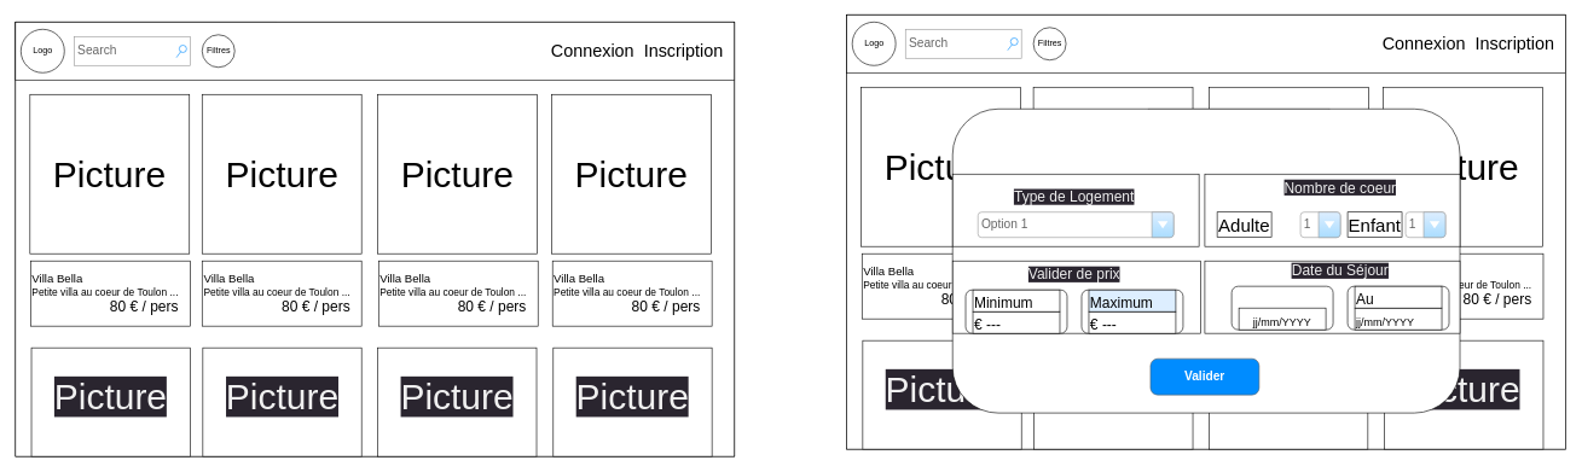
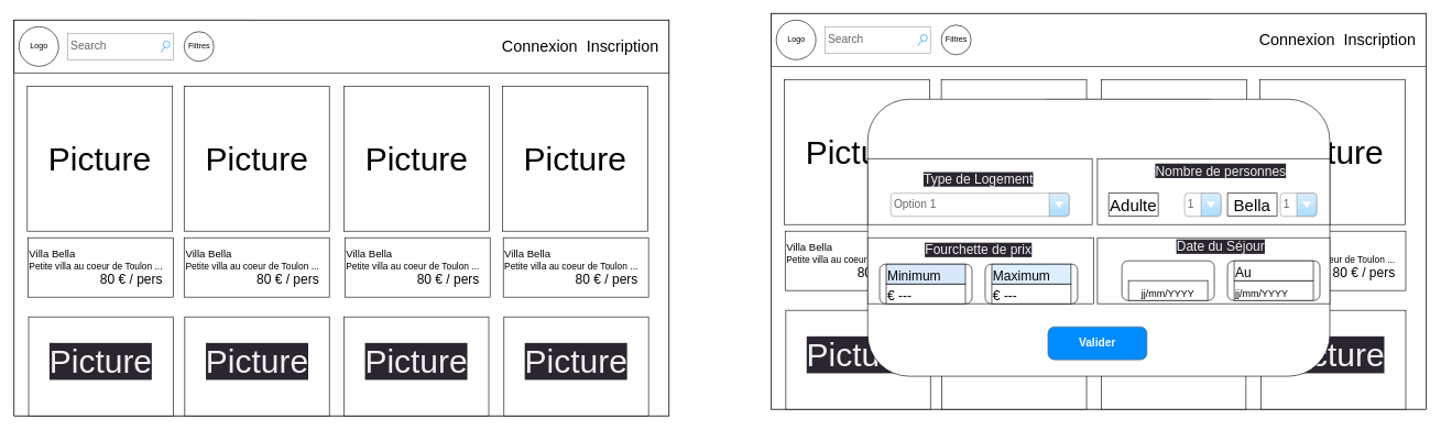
- <mxCell id="60" value="&lt;span style=&quot;color: rgb(240, 240, 240); font-family: Helvetica; font-size: 20px; font-style: normal; font-variant-ligatures: normal; font-variant-caps: normal; font-weight: 400; letter-spacing: normal; orphans: 2; text-indent: 0px; text-transform: none; widows: 2; word-spacing: 0px; -webkit-text-stroke-width: 0px; background-color: rgb(42, 37, 47); text-decoration-thickness: initial; text-decoration-style: initial; text-decoration-color: initial; float: none; display: inline !important;&quot;&gt;Nombre de coeur&lt;/span&gt;" style="text;whiteSpace=wrap;html=1;fontSize=15;align=center;" vertex="1" parent="21"><mxGeometry x="566" y="220" width="230" height="30" as="geometry" /></mxCell>
+ <mxCell id="60" value="&lt;span style=&quot;color: rgb(240, 240, 240); font-family: Helvetica; font-size: 20px; font-style: normal; font-variant-ligatures: normal; font-variant-caps: normal; font-weight: 400; letter-spacing: normal; orphans: 2; text-indent: 0px; text-transform: none; widows: 2; word-spacing: 0px; -webkit-text-stroke-width: 0px; background-color: rgb(42, 37, 47); text-decoration-thickness: initial; text-decoration-style: initial; text-decoration-color: initial; float: none; display: inline !important;&quot;&gt;Nombre de personnes&lt;/span&gt;" style="text;whiteSpace=wrap;html=1;fontSize=15;align=center;" vertex="1" parent="21"><mxGeometry x="566" y="220" width="230" height="30" as="geometry" /></mxCell>
- <mxCell id="59" value="Enfant" style="rounded=0;whiteSpace=wrap;html=1;fontSize=25;" vertex="1" parent="21"><mxGeometry x="691" y="272.5" width="75" height="35" as="geometry" /></mxCell>
+ <mxCell id="59" value="Bella" style="rounded=0;whiteSpace=wrap;html=1;fontSize=25;" vertex="1" parent="21"><mxGeometry x="691" y="272.5" width="75" height="35" as="geometry" /></mxCell>
- <mxCell id="53" value="&lt;span style=&quot;color: rgb(240, 240, 240); font-family: Helvetica; font-size: 20px; font-style: normal; font-variant-ligatures: normal; font-variant-caps: normal; font-weight: 400; letter-spacing: normal; orphans: 2; text-indent: 0px; text-transform: none; widows: 2; word-spacing: 0px; -webkit-text-stroke-width: 0px; background-color: rgb(42, 37, 47); text-decoration-thickness: initial; text-decoration-style: initial; text-decoration-color: initial; float: none; display: inline !important;&quot;&gt;Valider de prix&lt;/span&gt;" style="text;whiteSpace=wrap;html=1;fontSize=20;align=center;" vertex="1" parent="21"><mxGeometry x="219" y="340" width="190" height="30" as="geometry" /></mxCell>
+ <mxCell id="53" value="&lt;span style=&quot;color: rgb(240, 240, 240); font-family: Helvetica; font-size: 20px; font-style: normal; font-variant-ligatures: normal; font-variant-caps: normal; font-weight: 400; letter-spacing: normal; orphans: 2; text-indent: 0px; text-transform: none; widows: 2; word-spacing: 0px; -webkit-text-stroke-width: 0px; background-color: rgb(42, 37, 47); text-decoration-thickness: initial; text-decoration-style: initial; text-decoration-color: initial; float: none; display: inline !important;&quot;&gt;Fourchette de prix&lt;/span&gt;" style="text;whiteSpace=wrap;html=1;fontSize=20;align=center;" vertex="1" parent="21"><mxGeometry x="219" y="340" width="190" height="30" as="geometry" /></mxCell>
- <mxCell id="46" value="&lt;font style=&quot;font-size: 20px;&quot;&gt;Minimum&lt;/font&gt;" style="rounded=0;whiteSpace=wrap;html=1;fontSize=30;align=left;" vertex="1" parent="21"><mxGeometry x="174" y="380" width="120" height="30" as="geometry" /></mxCell>
+ <mxCell id="46" value="&lt;font style=&quot;font-size: 20px;&quot;&gt;Minimum&lt;/font&gt;" style="rounded=0;whiteSpace=wrap;html=1;fontSize=30;align=left;fillColor=#dae8fc;" vertex="1" parent="21"><mxGeometry x="174" y="380" width="120" height="30" as="geometry" /></mxCell>
